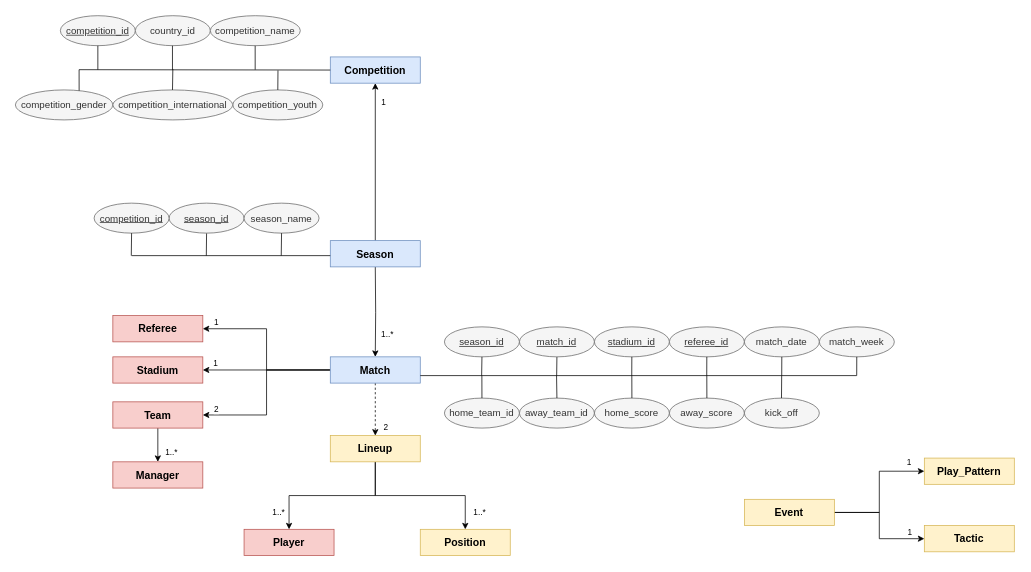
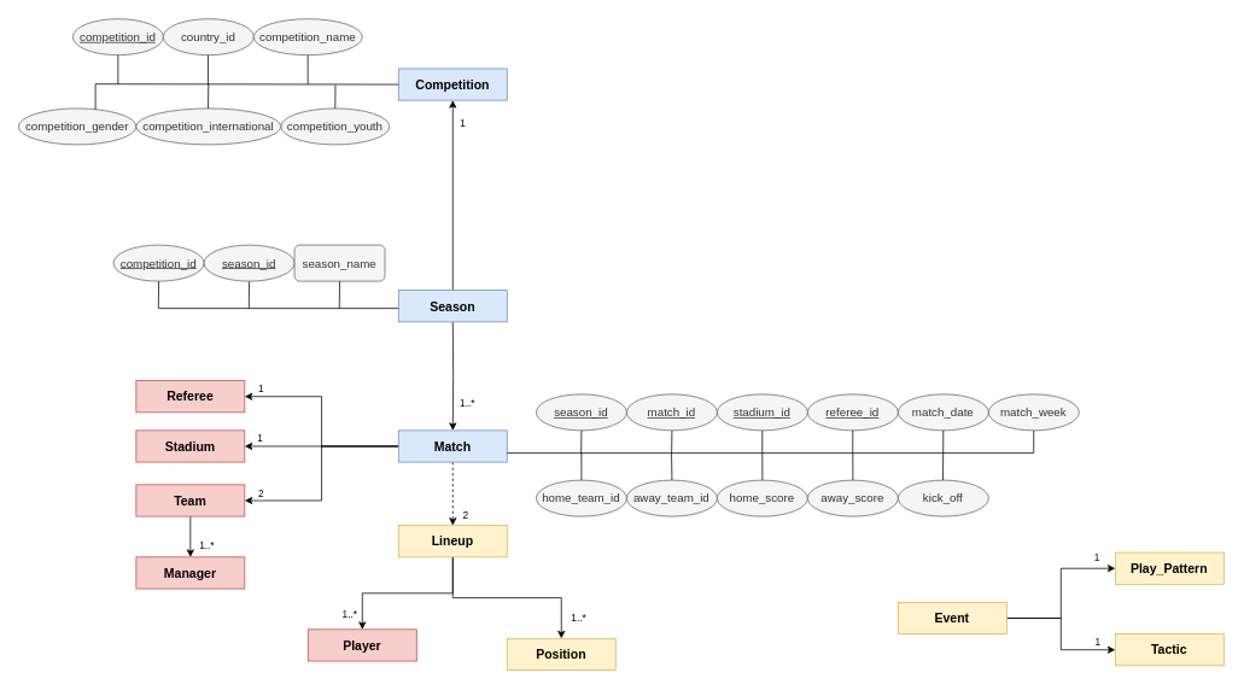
- <mxCell id="45" value="season_name" style="ellipse;whiteSpace=wrap;html=1;fontSize=13;fillColor=#f5f5f5;strokeColor=#666666;fontColor=#333333;" vertex="1" parent="1"><mxGeometry x="325" y="270" width="100" height="40" as="geometry" /></mxCell>
+ <mxCell id="45" value="season_name" style="whiteSpace=wrap;html=1;fontSize=13;fillColor=#f5f5f5;strokeColor=#666666;fontColor=#333333;rounded=1;" vertex="1" parent="1"><mxGeometry x="325" y="270" width="100" height="40" as="geometry" /></mxCell>
- <mxCell id="4" value="&lt;span style=&quot;font-size: 14px;&quot;&gt;&lt;b&gt;Player&lt;/b&gt;&lt;/span&gt;" style="rounded=0;whiteSpace=wrap;html=1;fillColor=#f8cecc;strokeColor=#b85450;" parent="1" vertex="1"><mxGeometry x="325" y="705" width="120" height="35" as="geometry" /></mxCell>
+ <mxCell id="4" value="&lt;span style=&quot;font-size: 14px;&quot;&gt;&lt;b&gt;Player&lt;/b&gt;&lt;/span&gt;" style="rounded=0;whiteSpace=wrap;html=1;fillColor=#f8cecc;strokeColor=#b85450;" parent="1" vertex="1"><mxGeometry x="340" y="695" width="120" height="35" as="geometry" /></mxCell>
